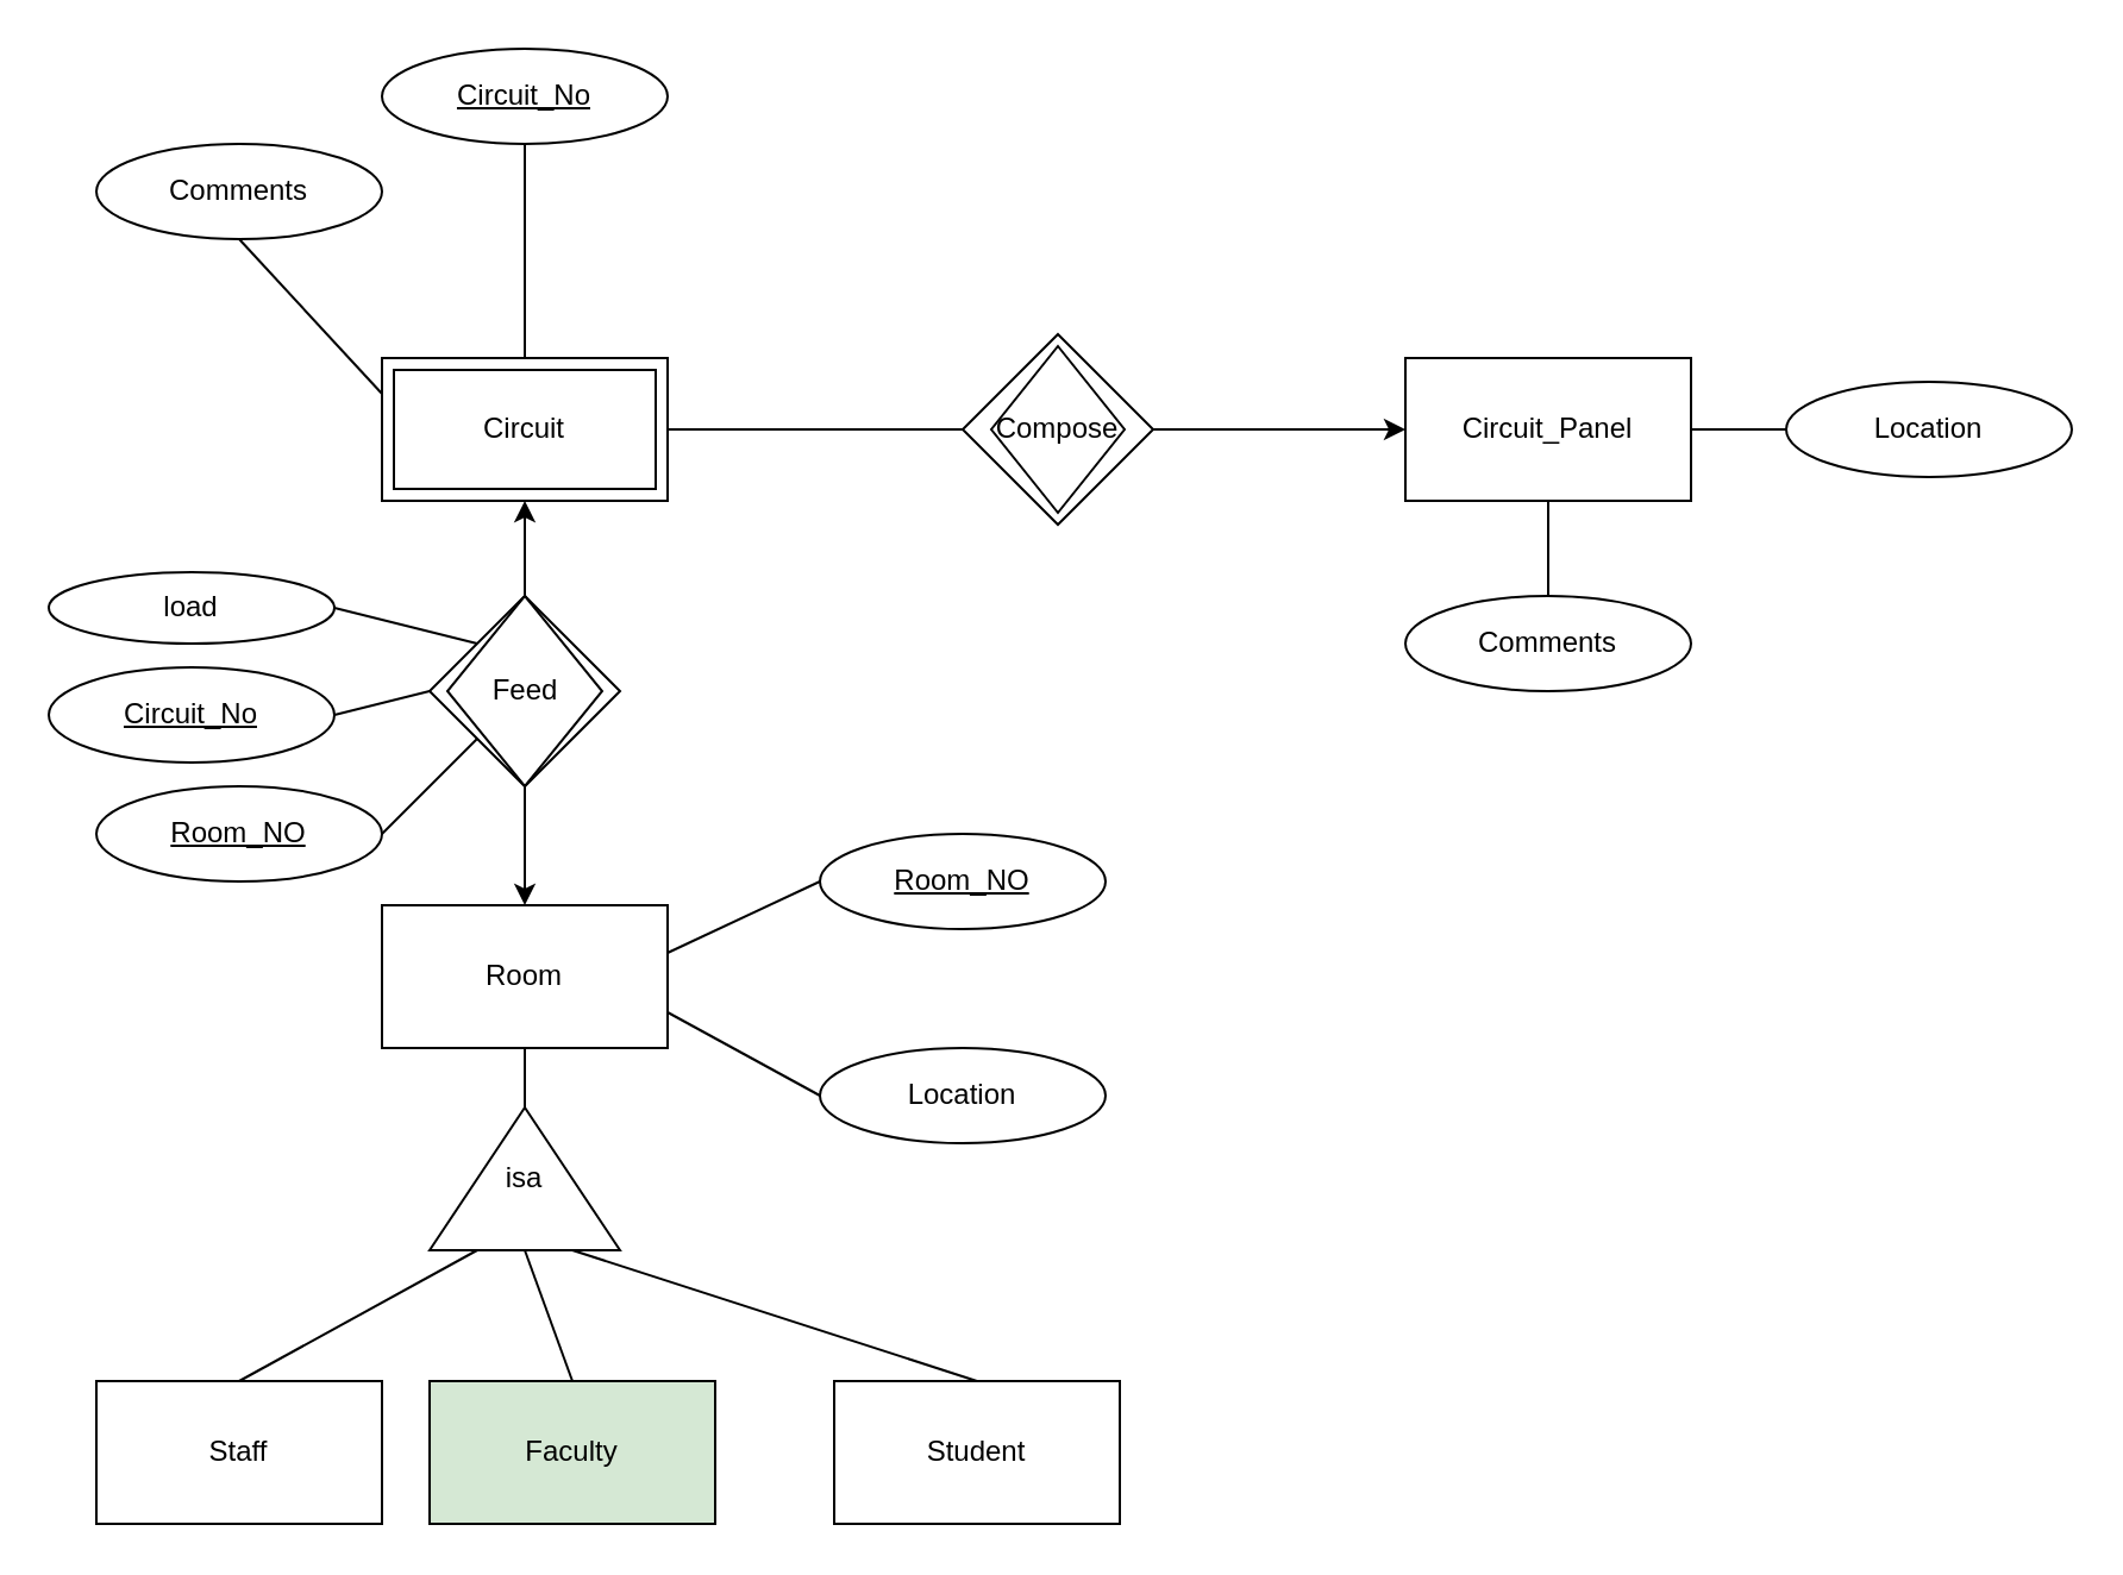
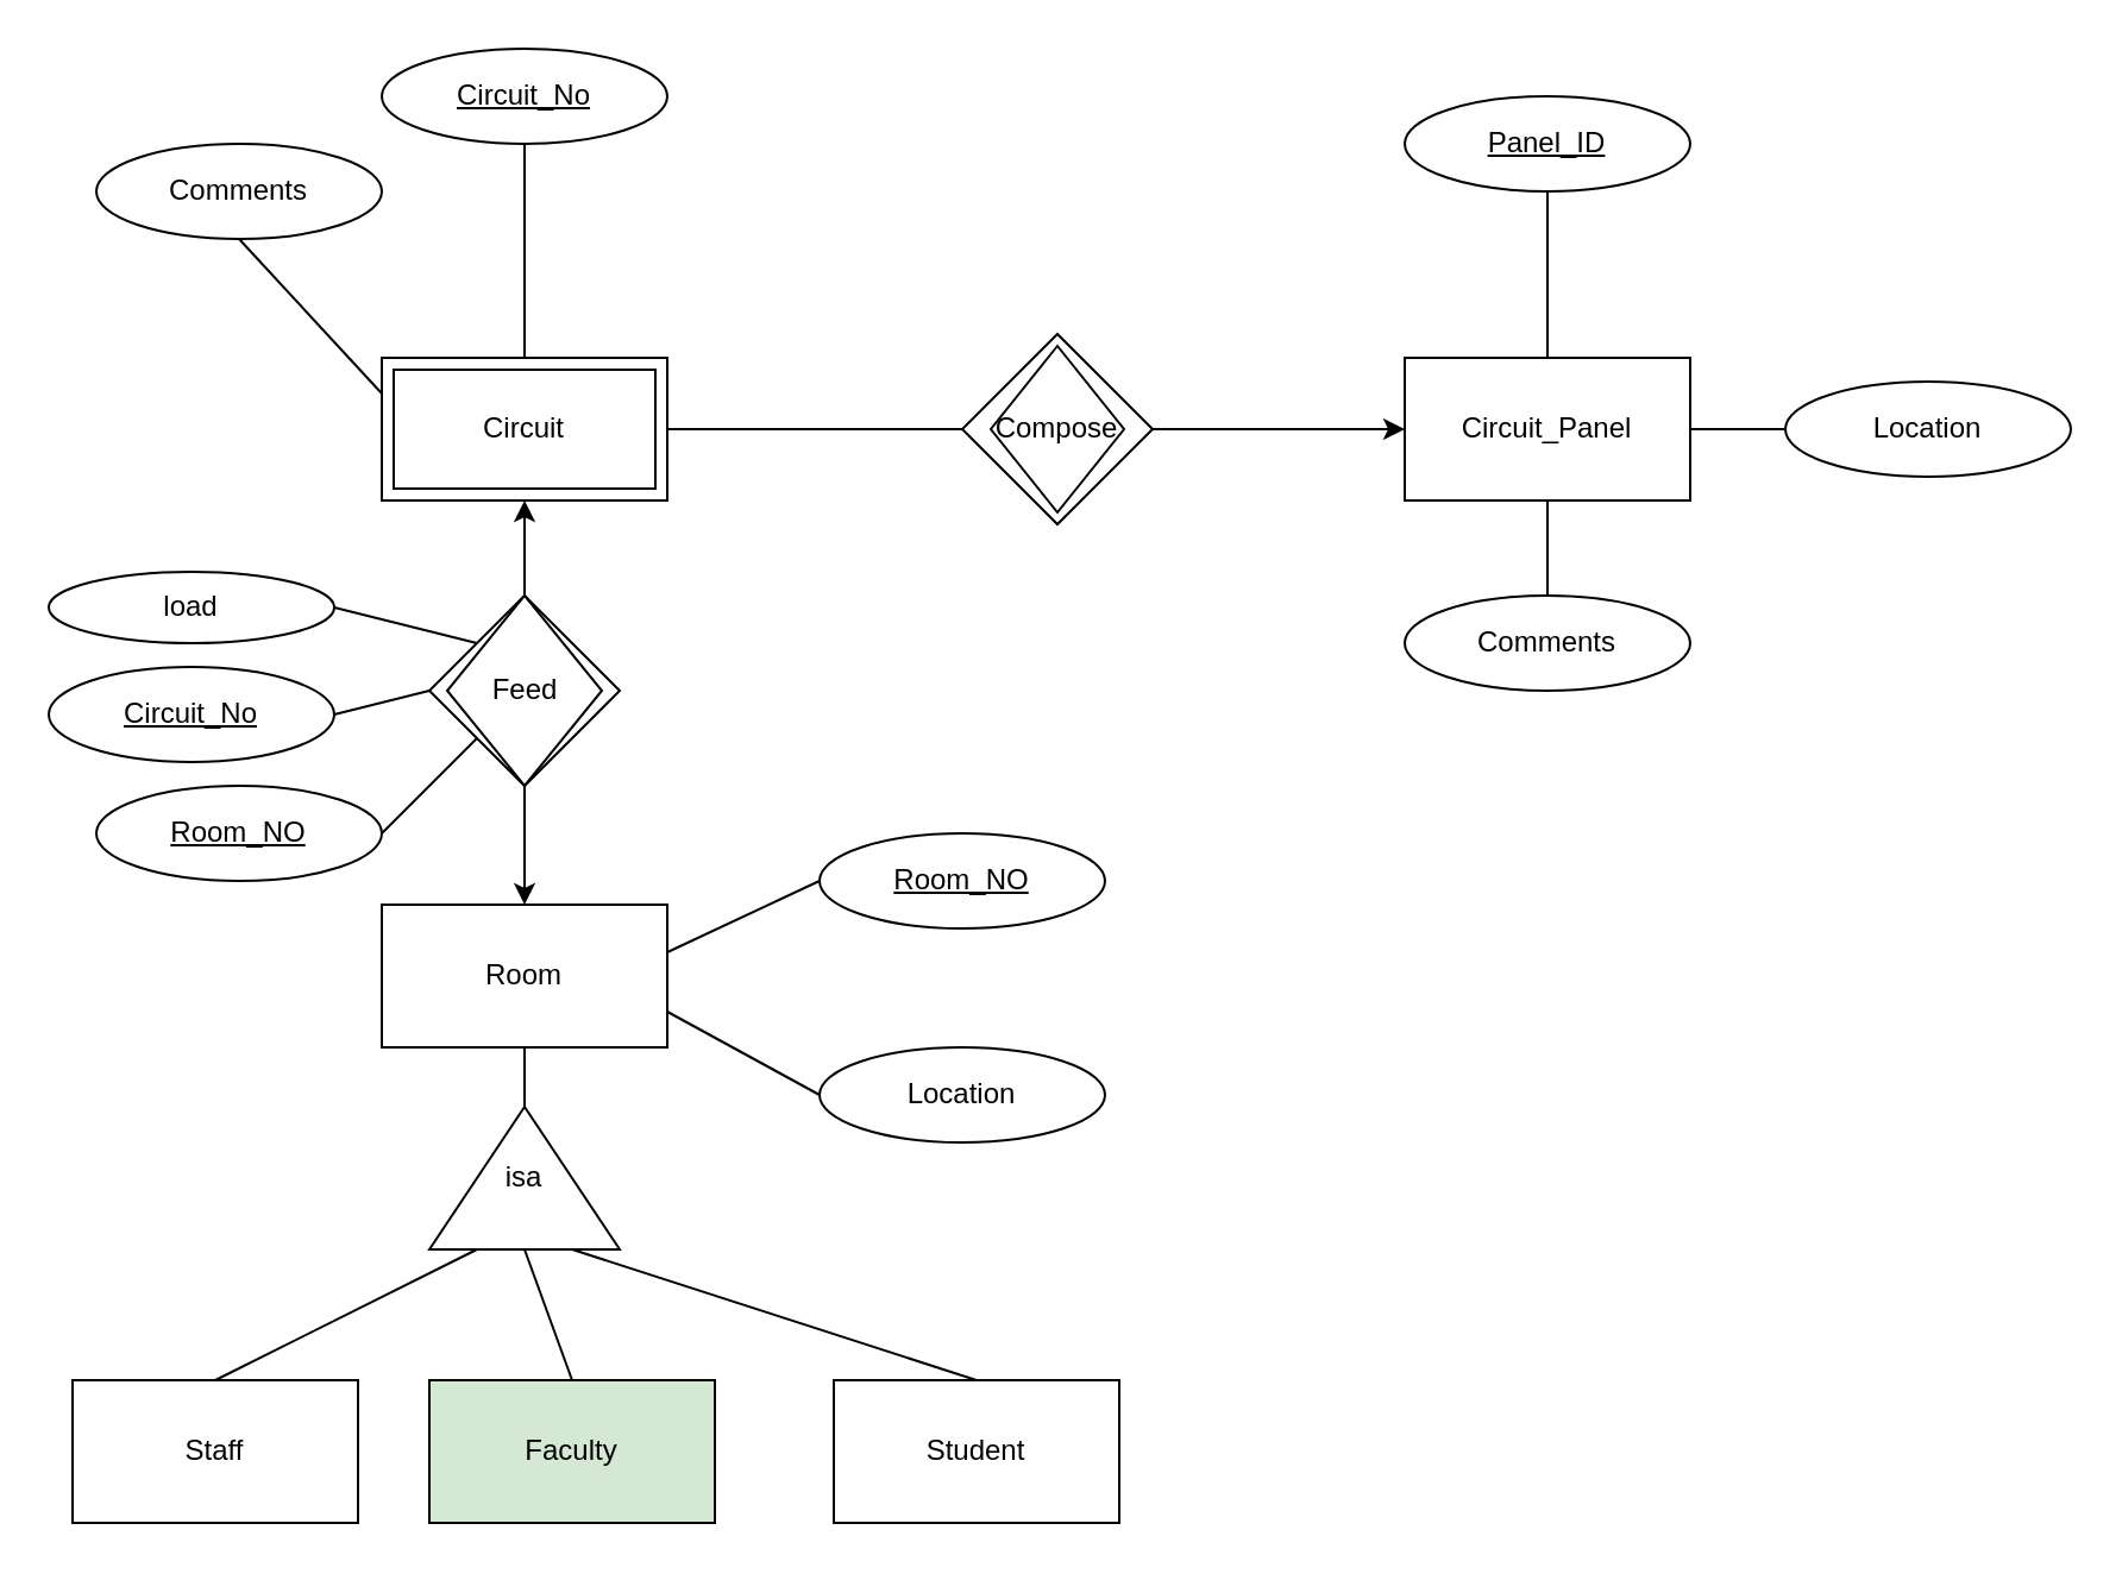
+ <mxCell id="25" value="&lt;u&gt;Panel_ID&lt;/u&gt;" style="ellipse;whiteSpace=wrap;html=1;" vertex="1" parent="1"><mxGeometry x="590" y="40" width="120" height="40" as="geometry" /></mxCell>
+ <mxCell id="26" value="" style="endArrow=none;html=1;rounded=0;entryX=0.5;entryY=1;entryDx=0;entryDy=0;exitX=0.5;exitY=0;exitDx=0;exitDy=0;" edge="1" parent="1" source="3" target="25"><mxGeometry width="50" height="50" relative="1" as="geometry"><mxPoint x="380" y="360" as="sourcePoint" /><mxPoint x="430" y="310" as="targetPoint" /></mxGeometry></mxCell>
- <mxCell id="7" value="Staff" style="rounded=0;whiteSpace=wrap;html=1;" vertex="1" parent="1"><mxGeometry x="40" y="580" width="120" height="60" as="geometry" /></mxCell>
+ <mxCell id="7" value="Staff" style="rounded=0;whiteSpace=wrap;html=1;" vertex="1" parent="1"><mxGeometry x="30" y="580" width="120" height="60" as="geometry" /></mxCell>
